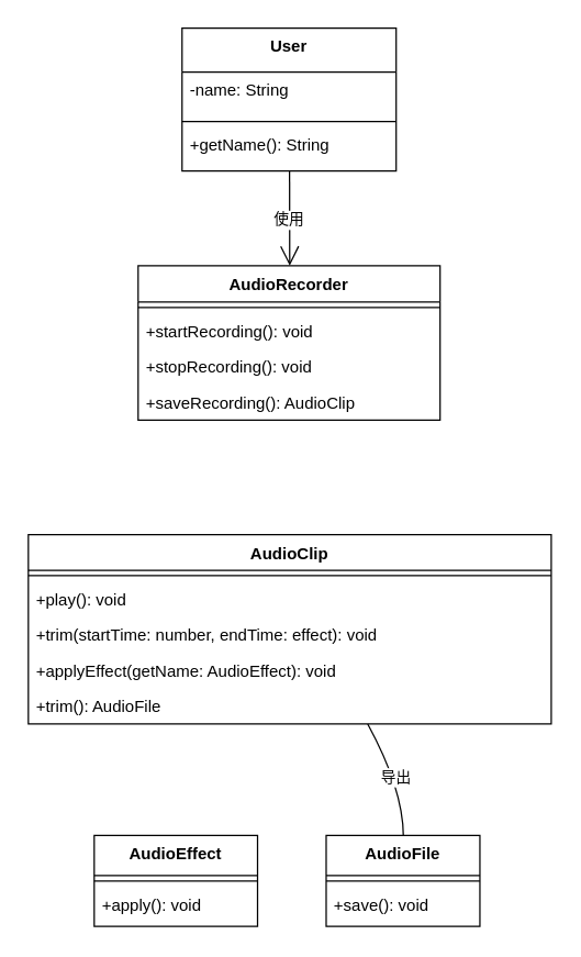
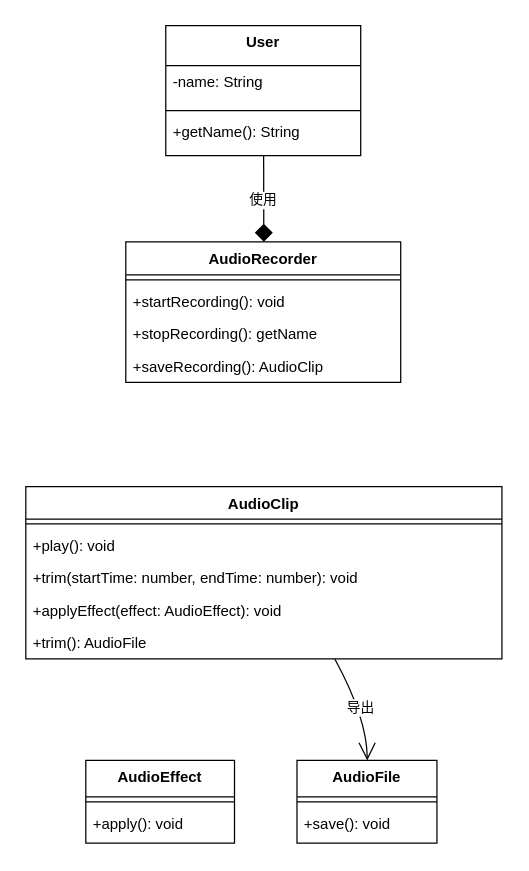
- <mxCell id="23" value="使用" style="curved=1;startArrow=none;endArrow=open;endSize=12;exitX=0.502;exitY=1;entryX=0.502;entryY=0;rounded=0;" edge="1" parent="1" source="2" target="6"><mxGeometry relative="1" as="geometry"><Array as="points" /></mxGeometry></mxCell>
+ <mxCell id="23" value="使用" style="curved=1;startArrow=none;endArrow=diamond;endSize=12;exitX=0.502;exitY=1;entryX=0.502;entryY=0;rounded=0;" edge="1" parent="1" source="2" target="6"><mxGeometry relative="1" as="geometry"><Array as="points" /></mxGeometry></mxCell>
- <mxCell id="9" value="+stopRecording(): void" style="text;strokeColor=none;fillColor=none;align=left;verticalAlign=top;spacingLeft=4;spacingRight=4;overflow=hidden;rotatable=0;points=[[0,0.5],[1,0.5]];portConstraint=eastwest;" vertex="1" parent="6"><mxGeometry y="60.444" width="220" height="26" as="geometry" /></mxCell>
+ <mxCell id="9" value="+stopRecording(): getName" style="text;strokeColor=none;fillColor=none;align=left;verticalAlign=top;spacingLeft=4;spacingRight=4;overflow=hidden;rotatable=0;points=[[0,0.5],[1,0.5]];portConstraint=eastwest;" vertex="1" parent="6"><mxGeometry y="60.444" width="220" height="26" as="geometry" /></mxCell>
- <mxCell id="14" value="+trim(startTime: number, endTime: effect): void" style="text;strokeColor=none;fillColor=none;align=left;verticalAlign=top;spacingLeft=4;spacingRight=4;overflow=hidden;rotatable=0;points=[[0,0.5],[1,0.5]];portConstraint=eastwest;" vertex="1" parent="11"><mxGeometry y="59.818" width="381" height="26" as="geometry" /></mxCell>
+ <mxCell id="14" value="+trim(startTime: number, endTime: number): void" style="text;strokeColor=none;fillColor=none;align=left;verticalAlign=top;spacingLeft=4;spacingRight=4;overflow=hidden;rotatable=0;points=[[0,0.5],[1,0.5]];portConstraint=eastwest;" vertex="1" parent="11"><mxGeometry y="59.818" width="381" height="26" as="geometry" /></mxCell>
- <mxCell id="15" value="+applyEffect(getName: AudioEffect): void" style="text;strokeColor=none;fillColor=none;align=left;verticalAlign=top;spacingLeft=4;spacingRight=4;overflow=hidden;rotatable=0;points=[[0,0.5],[1,0.5]];portConstraint=eastwest;" vertex="1" parent="11"><mxGeometry y="85.818" width="381" height="26" as="geometry" /></mxCell>
+ <mxCell id="15" value="+applyEffect(effect: AudioEffect): void" style="text;strokeColor=none;fillColor=none;align=left;verticalAlign=top;spacingLeft=4;spacingRight=4;overflow=hidden;rotatable=0;points=[[0,0.5],[1,0.5]];portConstraint=eastwest;" vertex="1" parent="11"><mxGeometry y="85.818" width="381" height="26" as="geometry" /></mxCell>
- <mxCell id="24" value="导出" style="curved=1;startArrow=none;endArrow=none;endSize=12;exitX=0.649;exitY=1;entryX=0.502;entryY=0;rounded=0;" edge="1" parent="1" source="11" target="20"><mxGeometry relative="1" as="geometry"><Array as="points"><mxPoint x="293" y="574" /></Array></mxGeometry></mxCell>
+ <mxCell id="24" value="导出" style="curved=1;startArrow=none;endArrow=open;endSize=12;exitX=0.649;exitY=1;entryX=0.502;entryY=0;rounded=0;" edge="1" parent="1" source="11" target="20"><mxGeometry relative="1" as="geometry"><Array as="points"><mxPoint x="293" y="574" /></Array></mxGeometry></mxCell>
